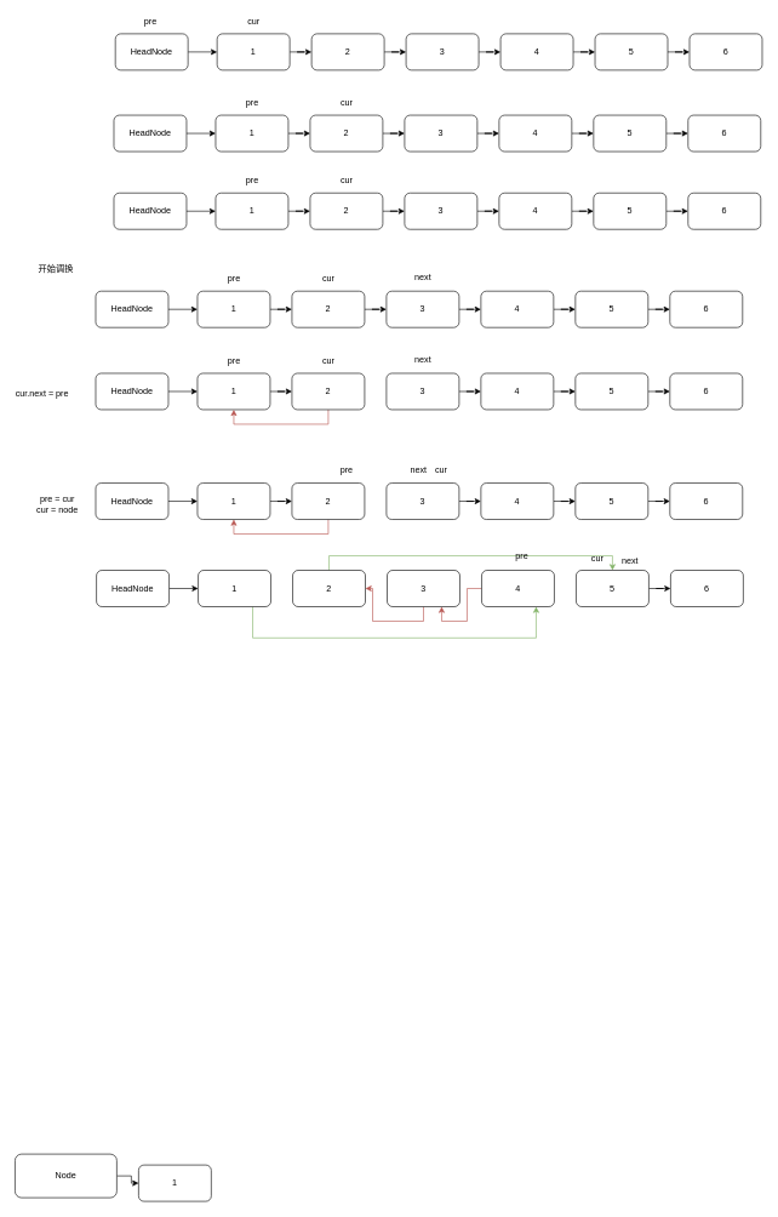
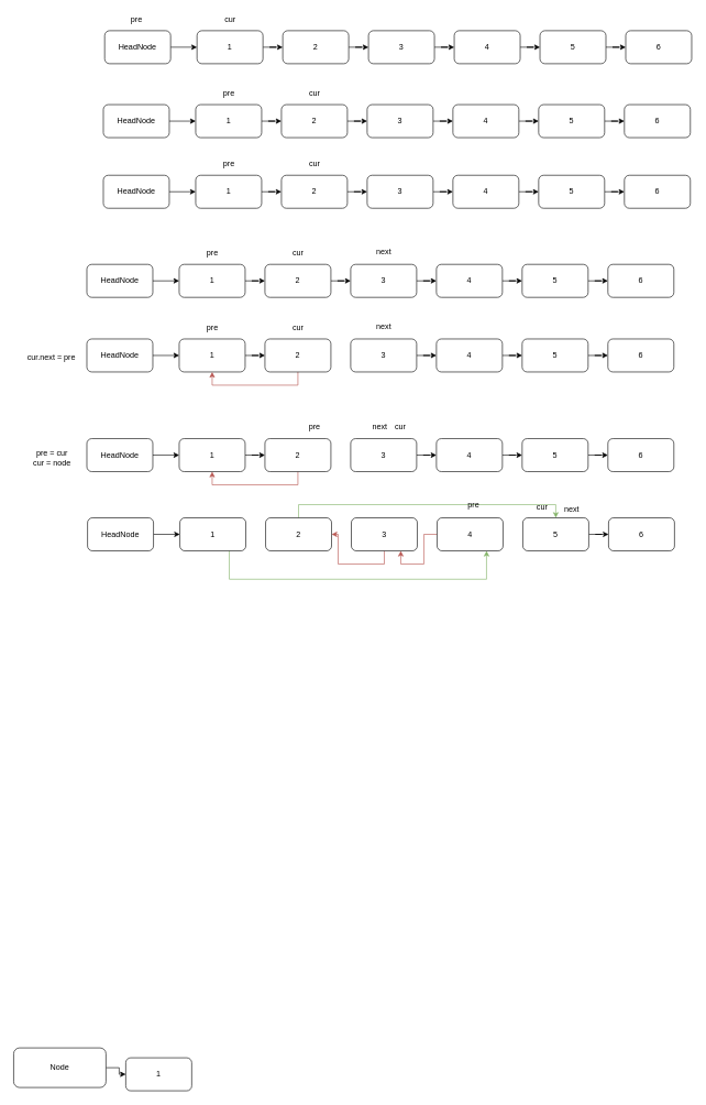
- <mxCell id="50" value="开始调换" style="text;html=1;align=center;verticalAlign=middle;resizable=0;points=[];autosize=1;strokeColor=none;fillColor=none;" vertex="1" parent="1"><mxGeometry x="47" y="361" width="58" height="18" as="geometry" /></mxCell>
- <mxCell id="83" value="cur.next = pre" style="text;html=1;align=center;verticalAlign=middle;resizable=0;points=[];autosize=1;strokeColor=none;fillColor=none;" vertex="1" parent="1"><mxGeometry x="15" y="533" width="83" height="18" as="geometry" /></mxCell>
+ <mxCell id="83" value="cur.next = pre" style="text;html=1;align=center;verticalAlign=middle;resizable=0;points=[];autosize=1;strokeColor=none;fillColor=none;" vertex="1" parent="1"><mxGeometry x="35" y="533" width="83" height="18" as="geometry" /></mxCell>
